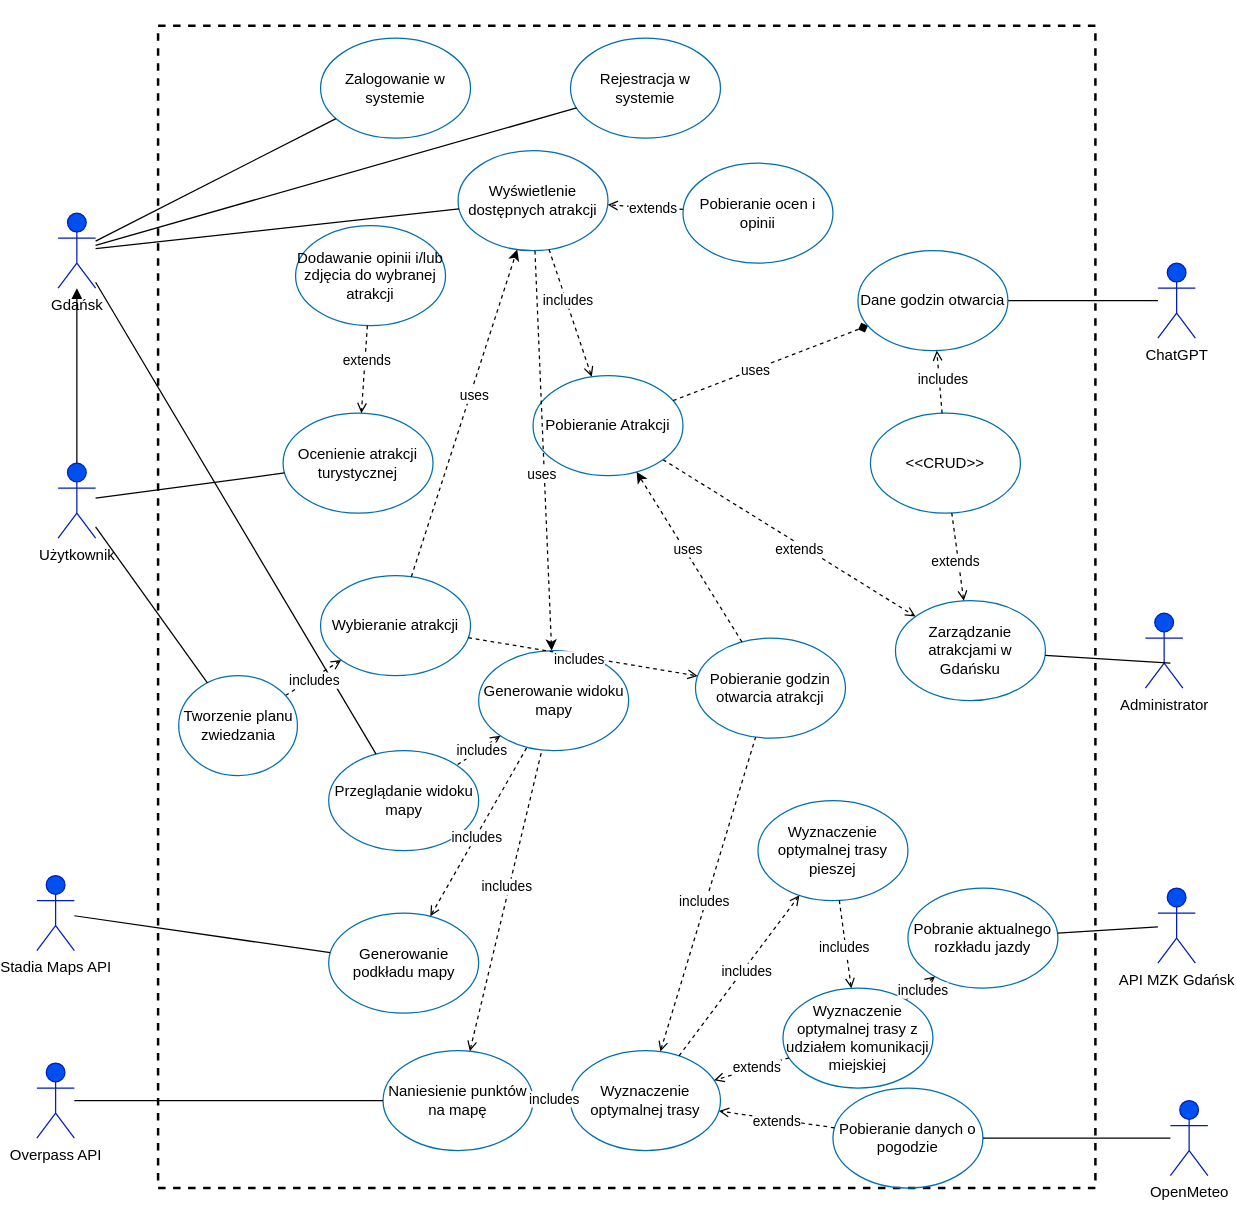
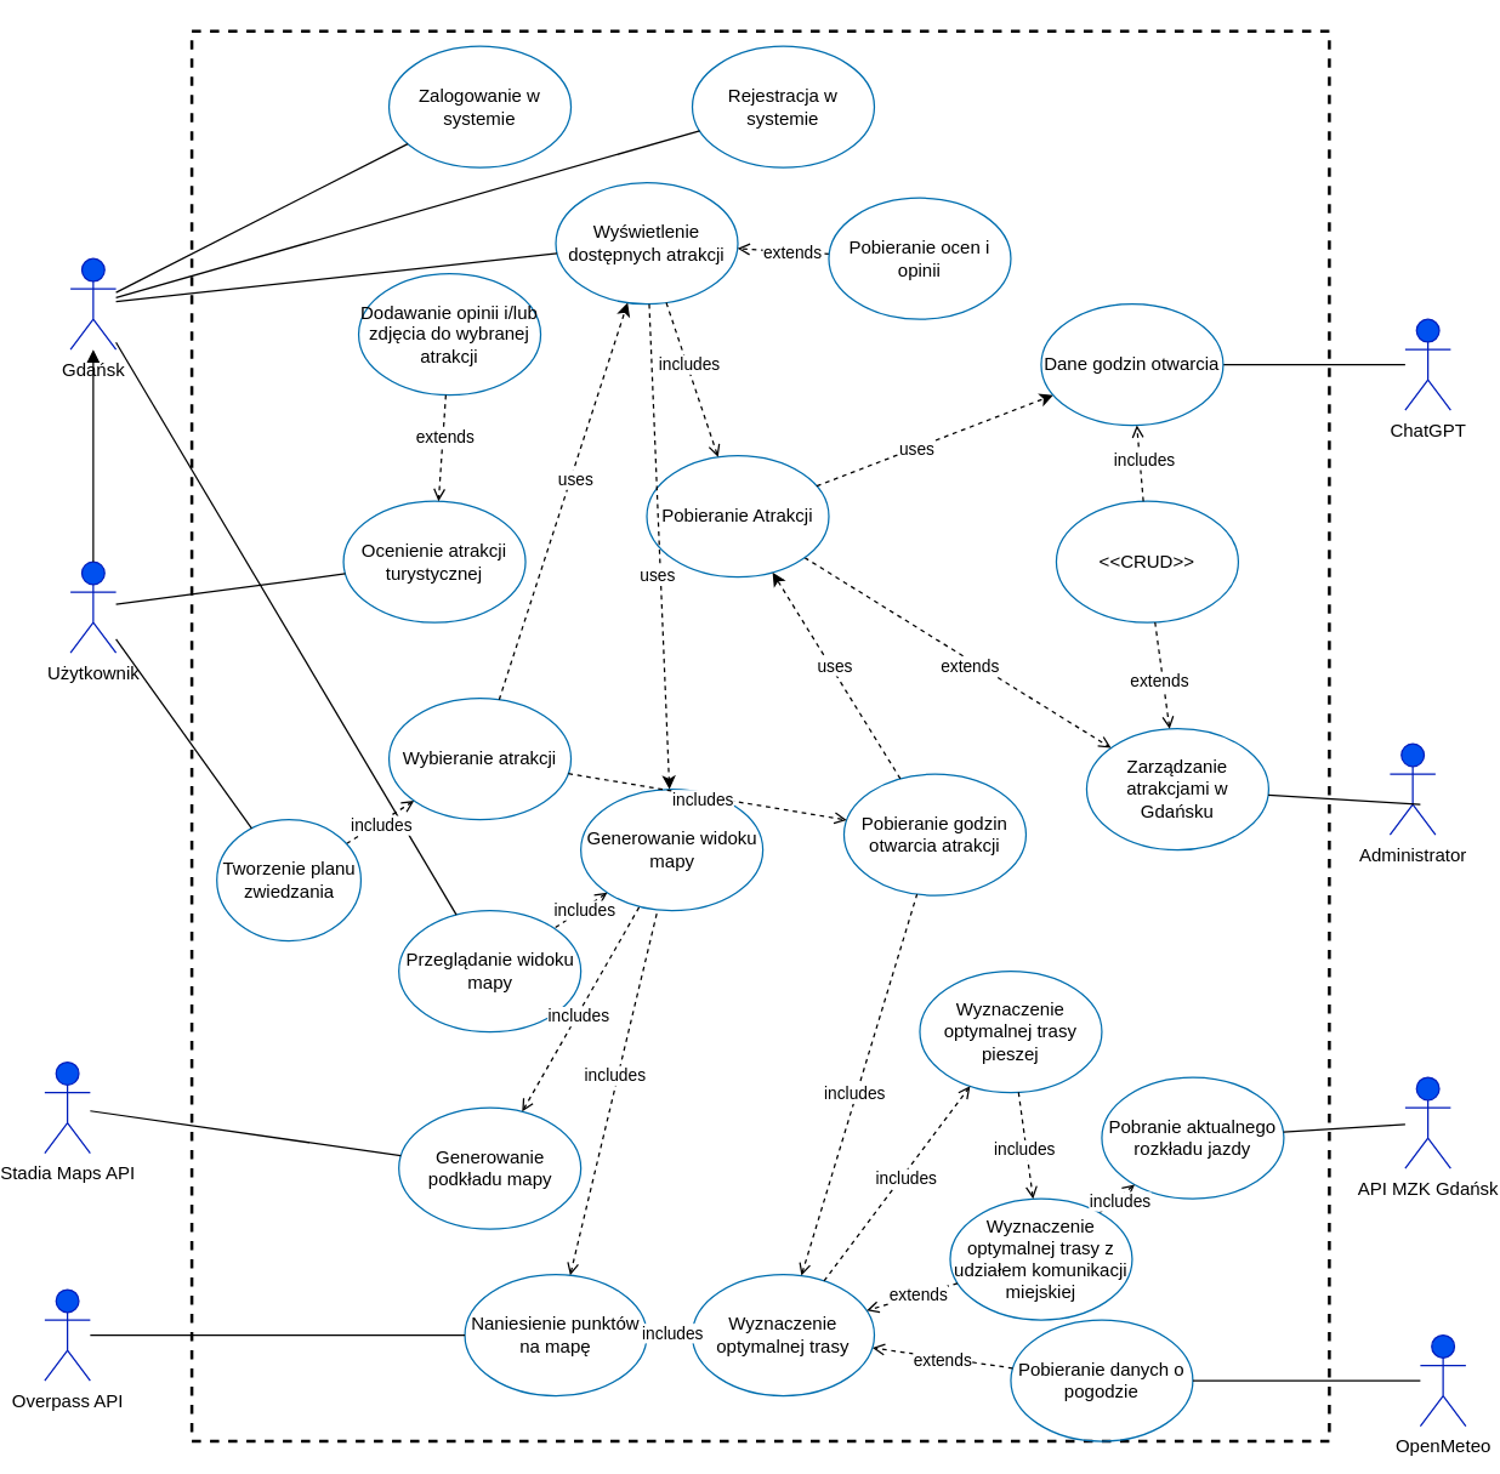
- <mxCell id="64" value="" style="endArrow=diamond;html=1;rounded=0;strokeColor=#000000;endFill=1;dashed=1;" parent="1" source="63" target="78" edge="1"><mxGeometry width="50" height="50" relative="1" as="geometry"><mxPoint x="566" y="768" as="sourcePoint" /><mxPoint x="630.444" y="303.357" as="targetPoint" /></mxGeometry></mxCell>
+ <mxCell id="64" value="" style="endArrow=classic;html=1;rounded=0;strokeColor=#000000;endFill=1;dashed=1;" parent="1" source="63" target="78" edge="1"><mxGeometry width="50" height="50" relative="1" as="geometry"><mxPoint x="566" y="768" as="sourcePoint" /><mxPoint x="630.444" y="303.357" as="targetPoint" /></mxGeometry></mxCell>
